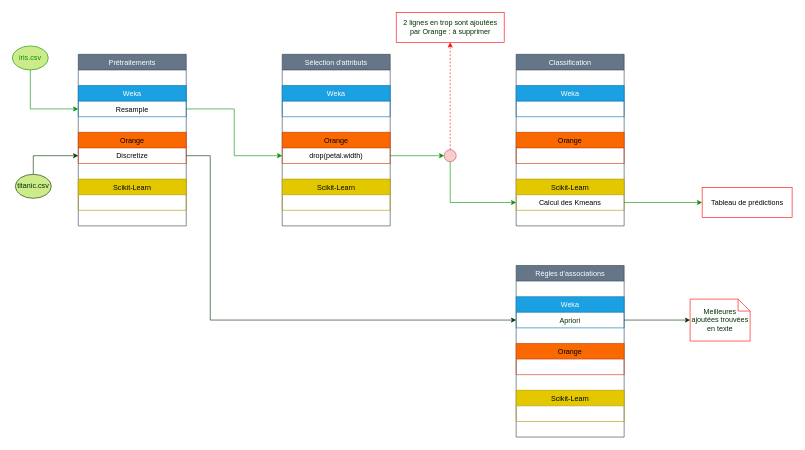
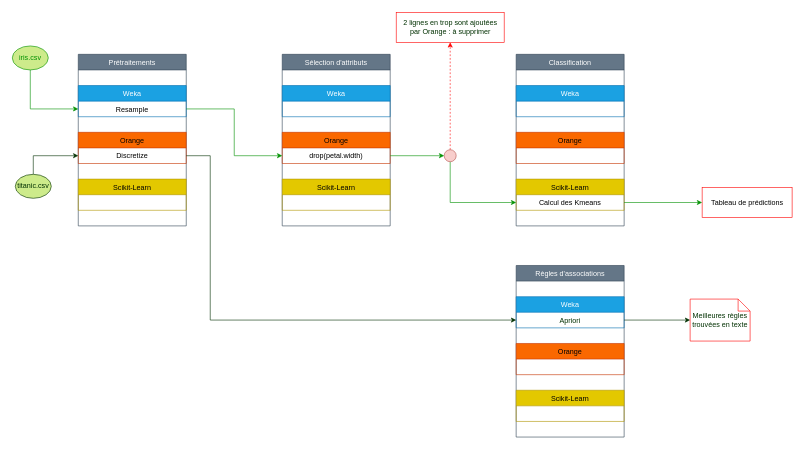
- <mxCell id="49" value="Meilleures ajoutées trouvées en texte" style="shape=note;size=20;whiteSpace=wrap;html=1;fontColor=#003000;strokeColor=#FF0000;" vertex="1" parent="1"><mxGeometry x="1150" y="498" width="100" height="70" as="geometry" /></mxCell>
+ <mxCell id="49" value="Meilleures règles trouvées en texte" style="shape=note;size=20;whiteSpace=wrap;html=1;fontColor=#003000;strokeColor=#FF0000;" vertex="1" parent="1"><mxGeometry x="1150" y="498" width="100" height="70" as="geometry" /></mxCell>
